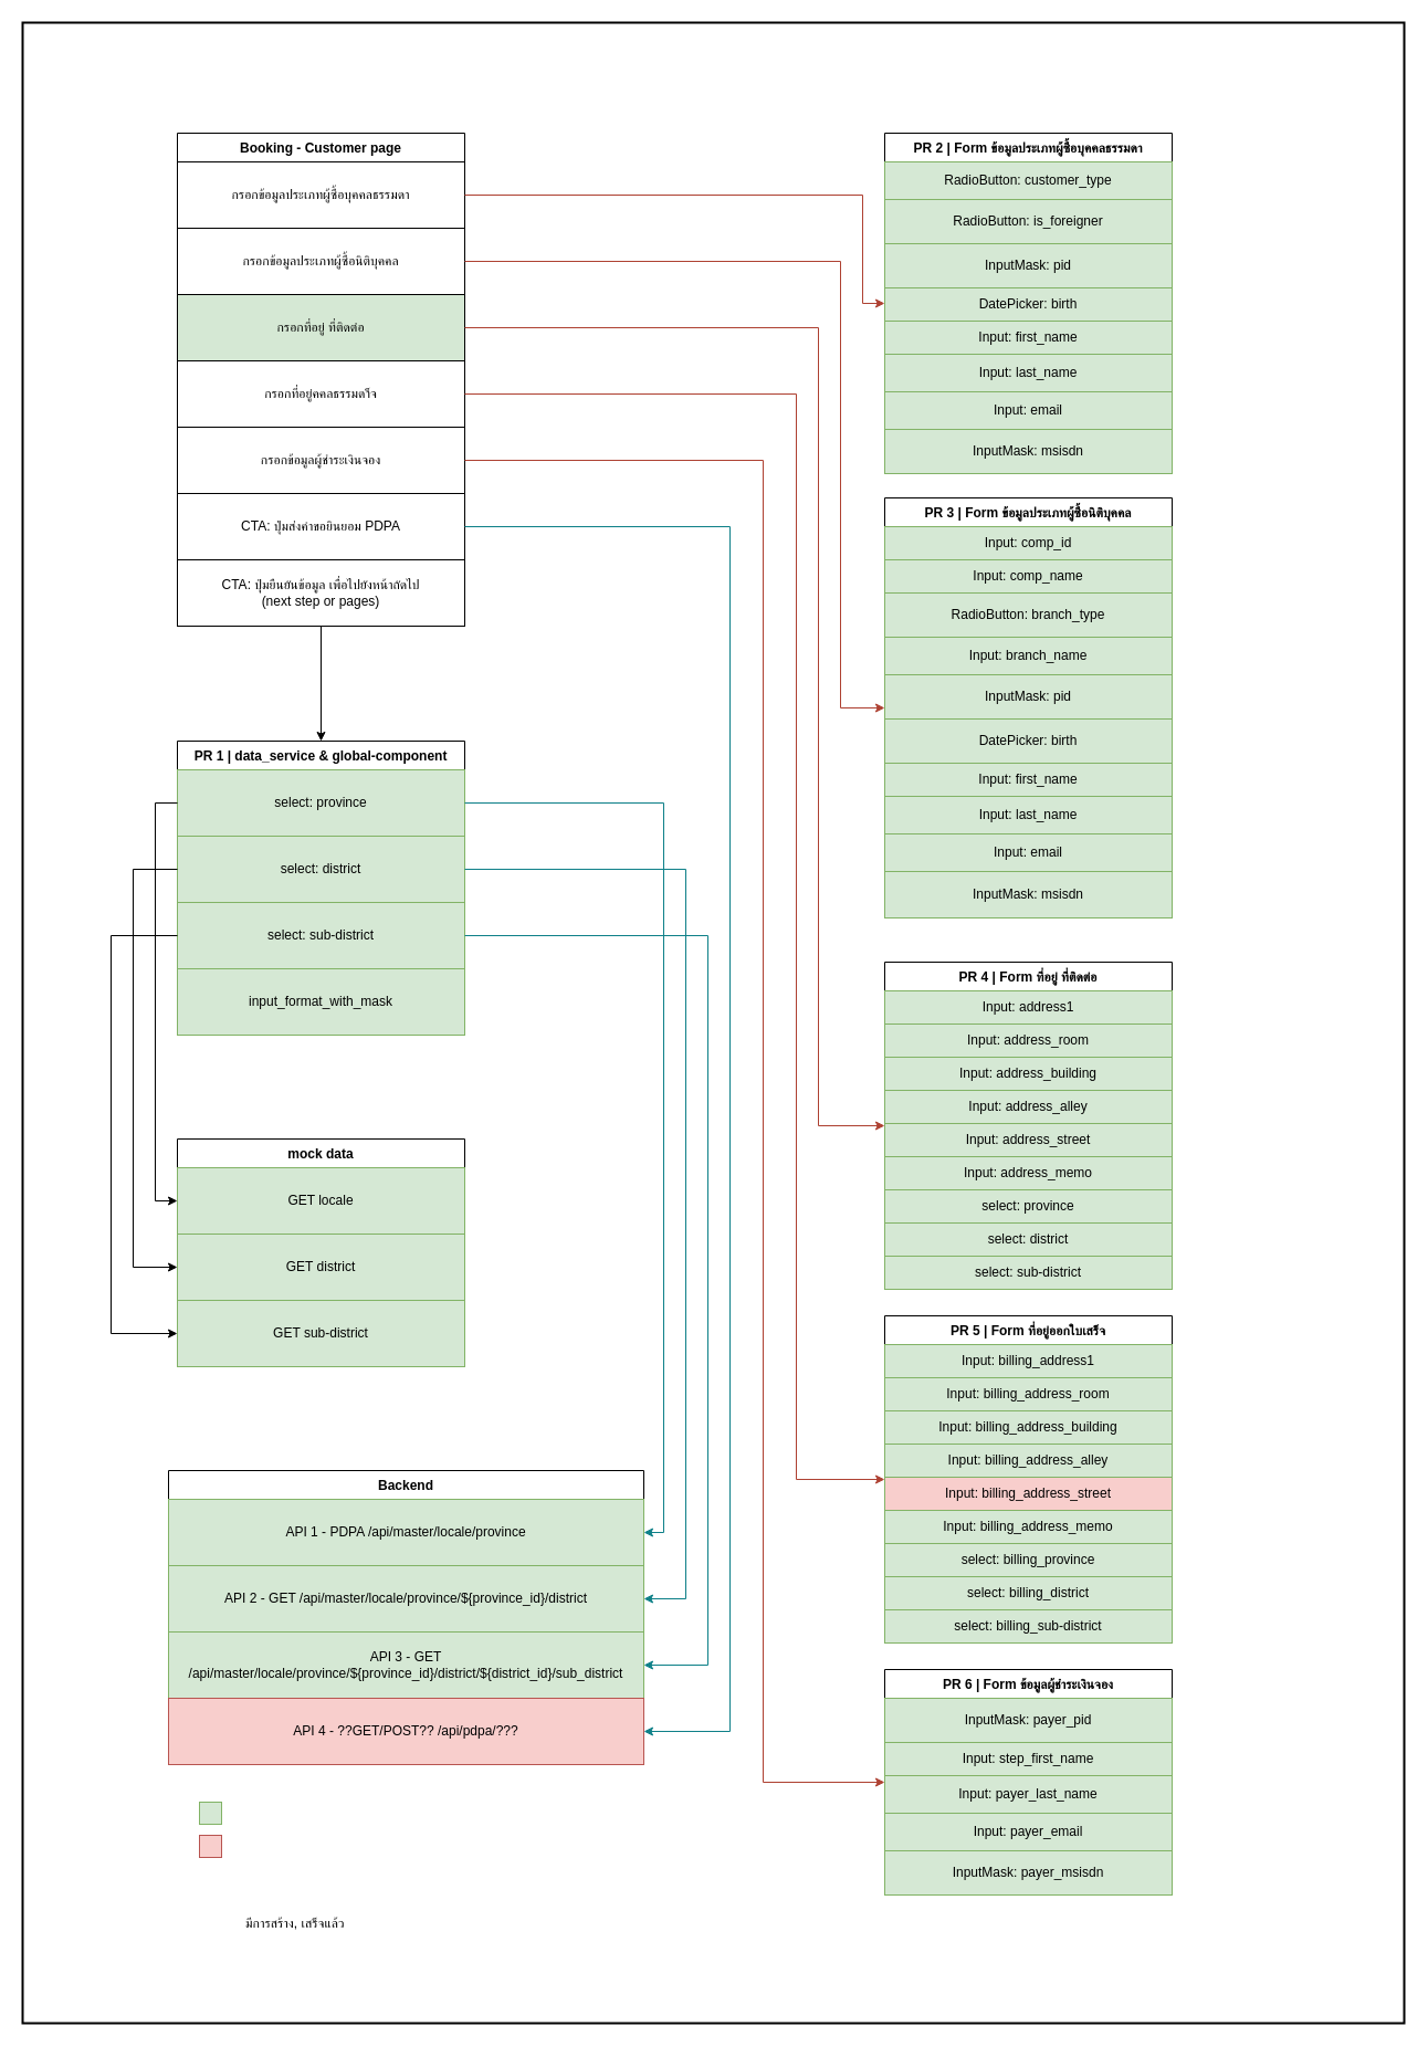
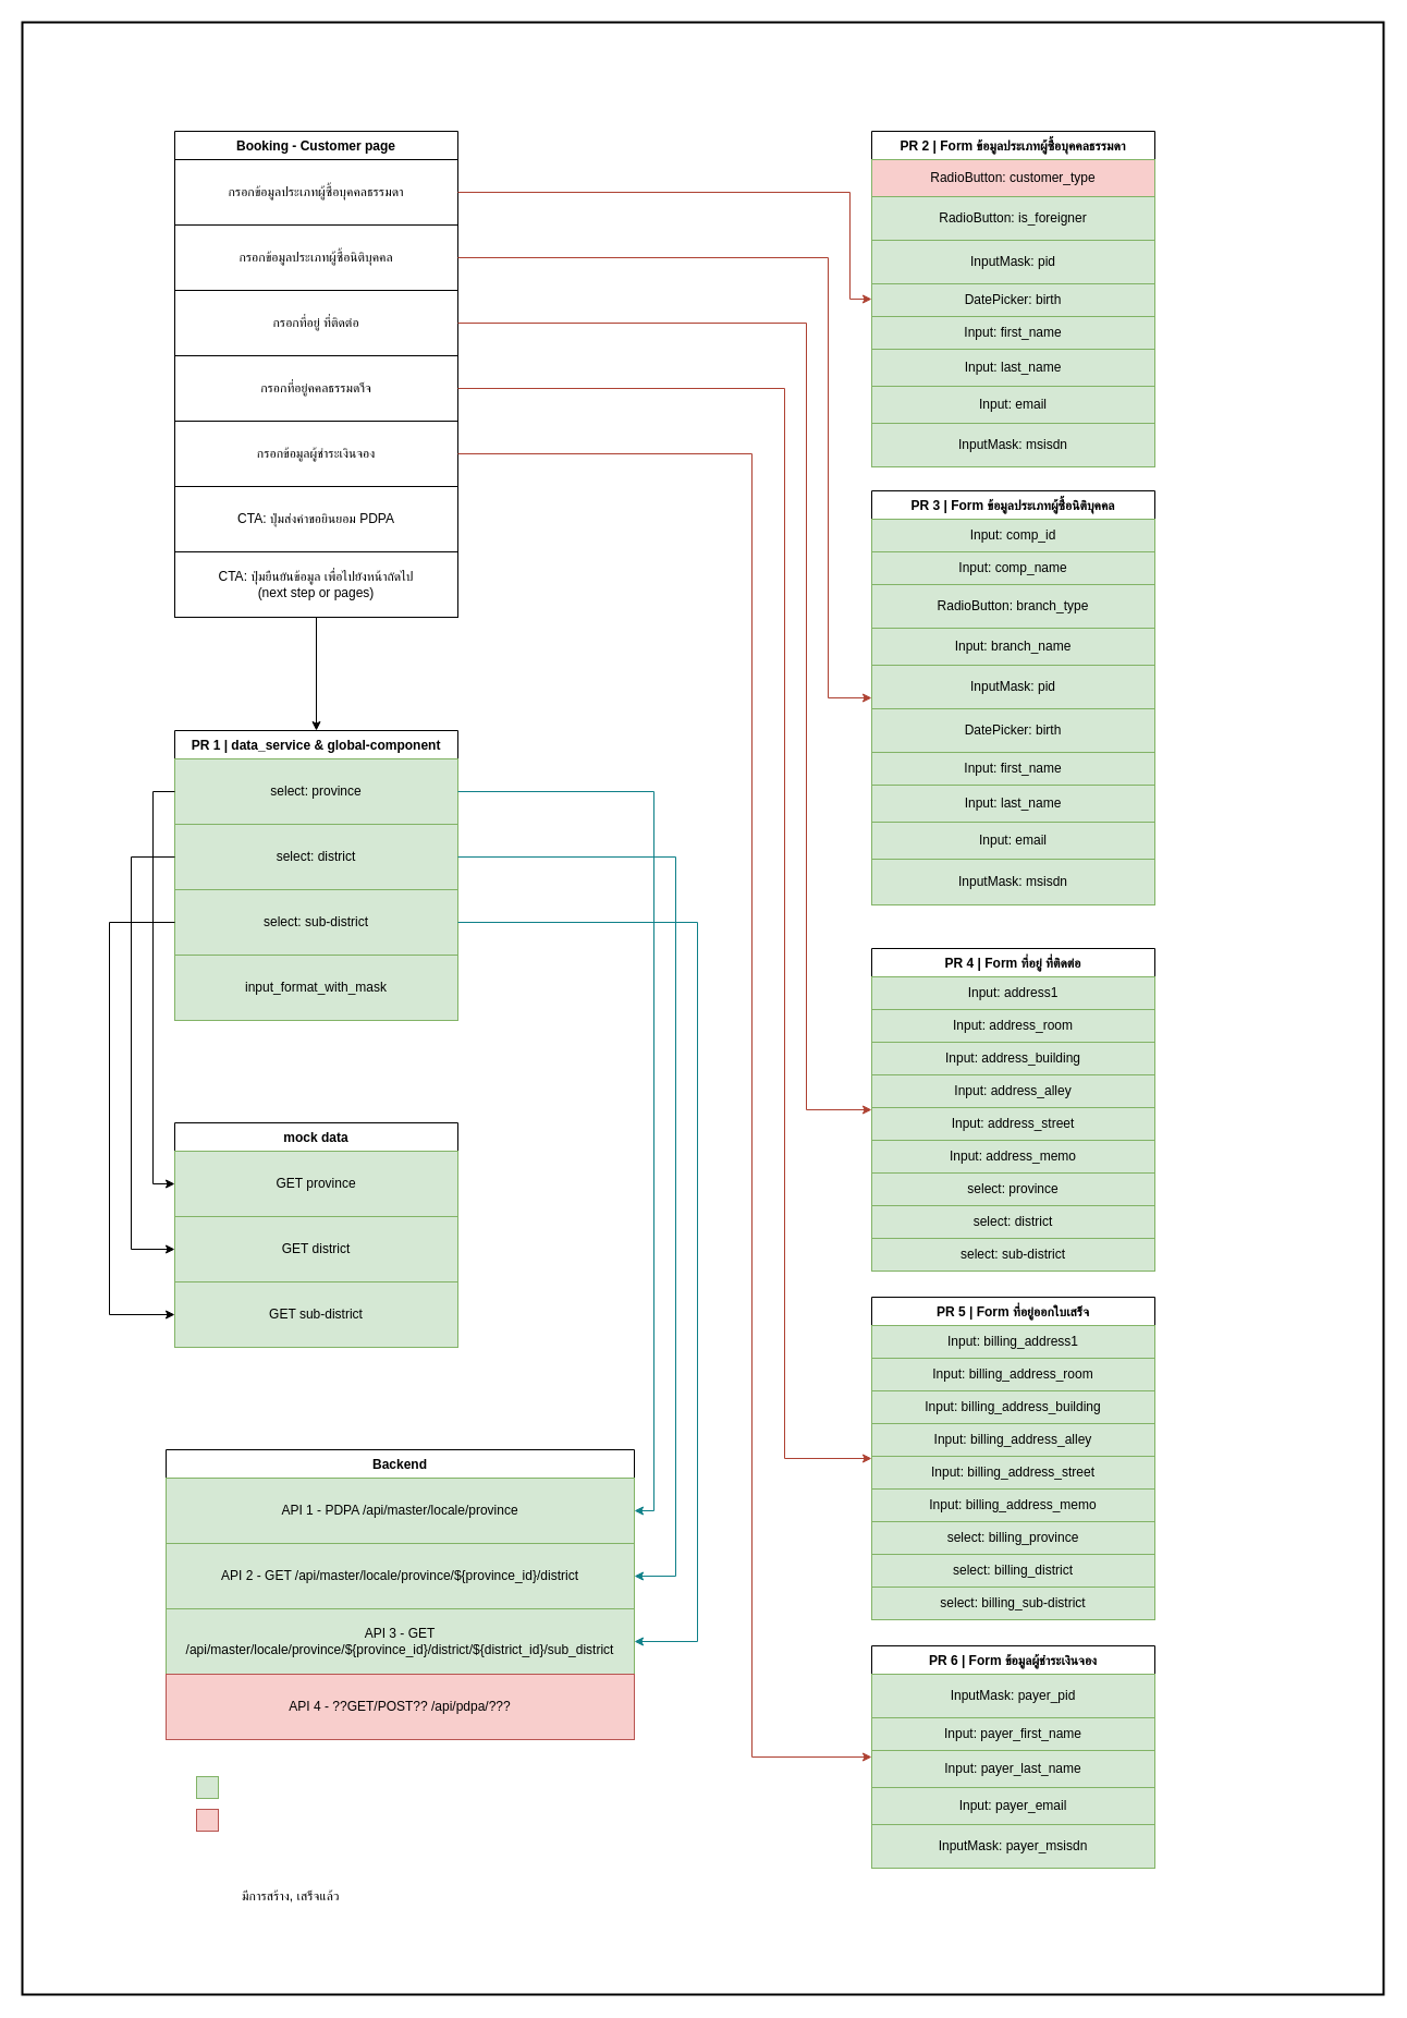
- <mxCell id="13" value="RadioButton: customer_type" style="rounded=0;whiteSpace=wrap;html=1;fillColor=#d5e8d4;strokeColor=#82b366;" parent="12" vertex="1"><mxGeometry y="26" width="260" height="34" as="geometry" /></mxCell>
+ <mxCell id="13" value="RadioButton: customer_type" style="rounded=0;whiteSpace=wrap;html=1;fillColor=#f8cecc;strokeColor=#82b366;" parent="12" vertex="1"><mxGeometry y="26" width="260" height="34" as="geometry" /></mxCell>
- <mxCell id="7" value="กรอกที่อยู่ ที่ติดต่อ" style="rounded=0;whiteSpace=wrap;html=1;fillColor=#d5e8d4;" parent="4" vertex="1"><mxGeometry y="146" width="260" height="60" as="geometry" /></mxCell>
+ <mxCell id="7" value="กรอกที่อยู่ ที่ติดต่อ" style="rounded=0;whiteSpace=wrap;html=1;" parent="4" vertex="1"><mxGeometry y="146" width="260" height="60" as="geometry" /></mxCell>
- <mxCell id="83" style="edgeStyle=orthogonalEdgeStyle;rounded=0;orthogonalLoop=1;jettySize=auto;html=1;exitX=1;exitY=0.5;exitDx=0;exitDy=0;entryX=1;entryY=0.5;entryDx=0;entryDy=0;fontSize=12;fillColor=#b0e3e6;strokeColor=#0e8088;" parent="1" source="10" target="71" edge="1"><mxGeometry relative="1" as="geometry"><Array as="points"><mxPoint x="660" y="476" /><mxPoint x="660" y="1566" /></Array></mxGeometry></mxCell>
- <mxCell id="64" value="GET locale" style="rounded=0;whiteSpace=wrap;html=1;fillColor=#d5e8d4;strokeColor=#82b366;" parent="63" vertex="1"><mxGeometry y="26" width="260" height="60" as="geometry" /></mxCell>
+ <mxCell id="64" value="GET province" style="rounded=0;whiteSpace=wrap;html=1;fillColor=#d5e8d4;strokeColor=#82b366;" parent="63" vertex="1"><mxGeometry y="26" width="260" height="60" as="geometry" /></mxCell>
- <mxCell id="47" value="Input: billing_address_street" style="rounded=0;whiteSpace=wrap;html=1;fillColor=#f8cecc;strokeColor=#82b366;" parent="42" vertex="1"><mxGeometry y="146" width="260" height="30" as="geometry" /></mxCell>
+ <mxCell id="47" value="Input: billing_address_street" style="rounded=0;whiteSpace=wrap;html=1;fillColor=#d5e8d4;strokeColor=#82b366;" parent="42" vertex="1"><mxGeometry y="146" width="260" height="30" as="geometry" /></mxCell>
- <mxCell id="54" value="Input: step_first_name" style="rounded=0;whiteSpace=wrap;html=1;fillColor=#d5e8d4;strokeColor=#82b366;" parent="52" vertex="1"><mxGeometry y="66" width="260" height="30" as="geometry" /></mxCell>
+ <mxCell id="54" value="Input: payer_first_name" style="rounded=0;whiteSpace=wrap;html=1;fillColor=#d5e8d4;strokeColor=#82b366;" parent="52" vertex="1"><mxGeometry y="66" width="260" height="30" as="geometry" /></mxCell>
